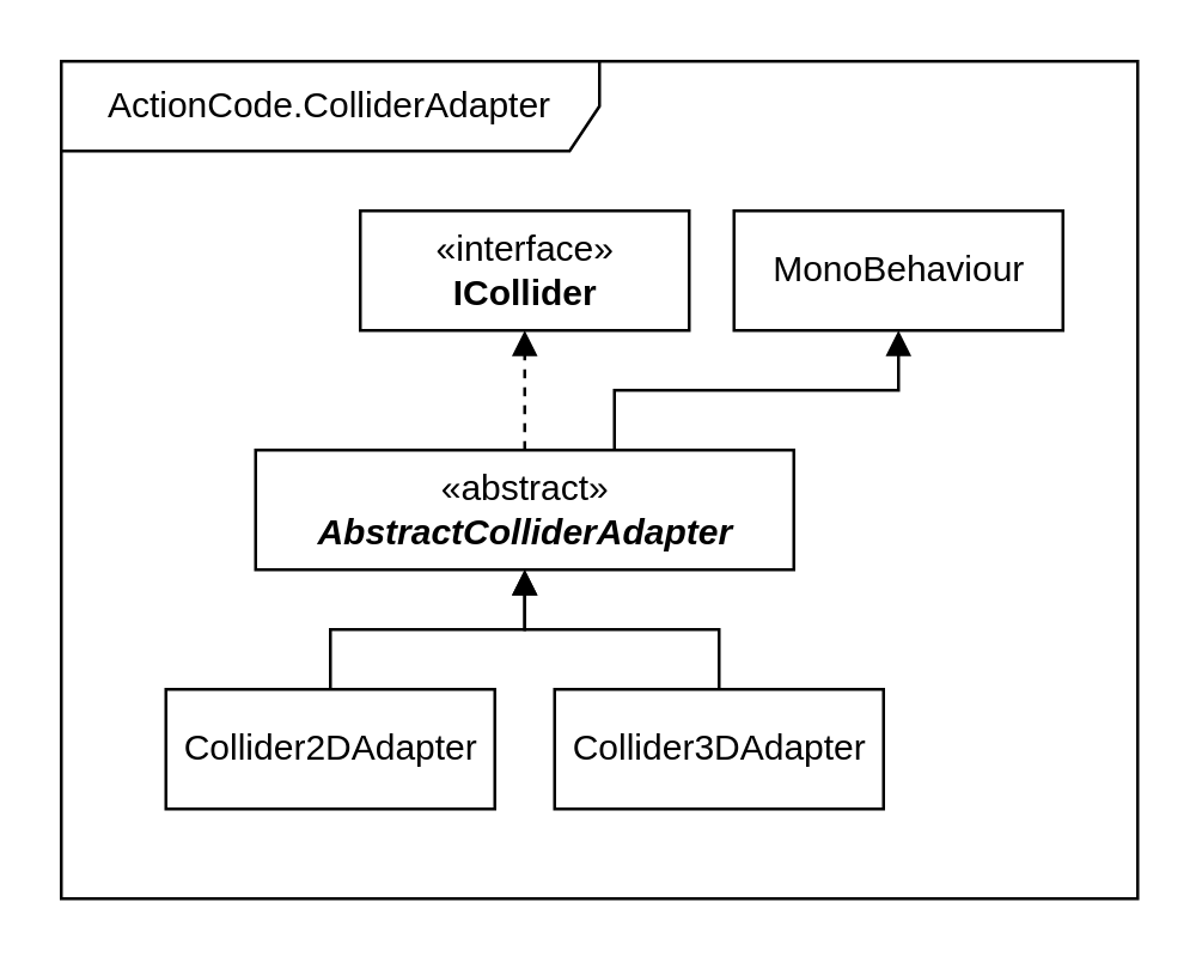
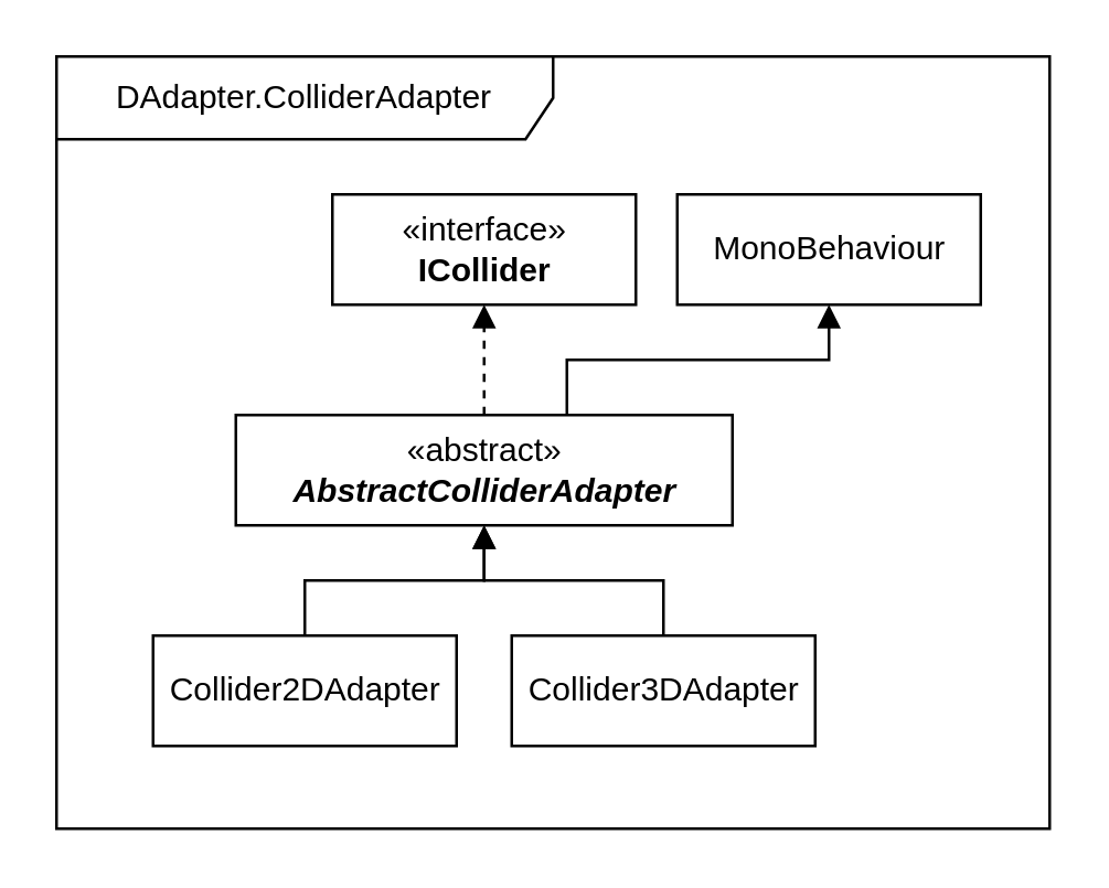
- <mxCell id="11" value="ActionCode.ColliderAdapter" style="shape=umlFrame;whiteSpace=wrap;html=1;width=180;height=30;container=1;backgroundOutline=0;moveCells=1;" vertex="1" parent="1"><mxGeometry x="20" y="20" width="360" height="280" as="geometry" /></mxCell>
+ <mxCell id="11" value="DAdapter.ColliderAdapter" style="shape=umlFrame;whiteSpace=wrap;html=1;width=180;height=30;container=1;backgroundOutline=0;moveCells=1;" vertex="1" parent="1"><mxGeometry x="20" y="20" width="360" height="280" as="geometry" /></mxCell>
